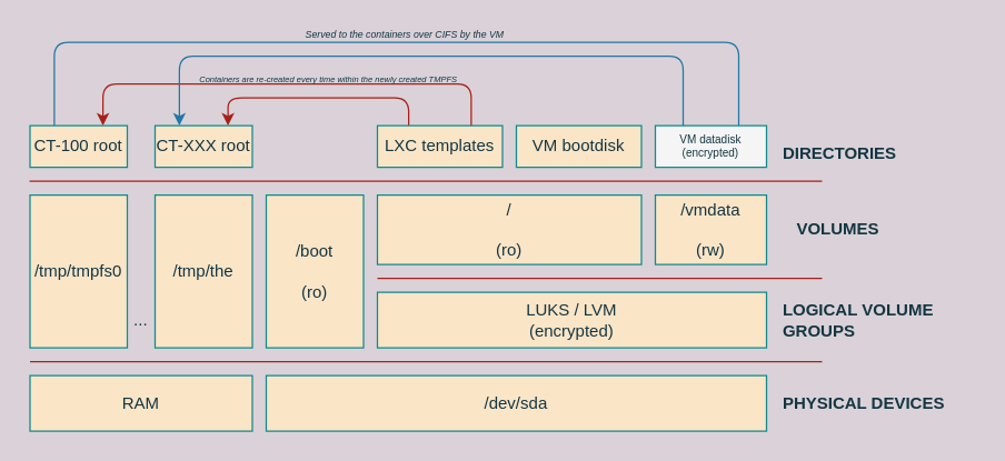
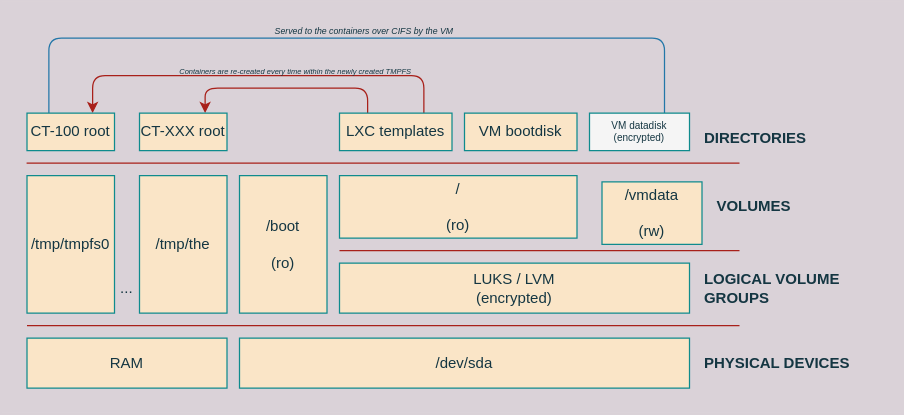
- <mxCell id="10" style="edgeStyle=orthogonalEdgeStyle;curved=0;rounded=1;sketch=0;orthogonalLoop=1;jettySize=auto;html=1;exitX=0.25;exitY=0;exitDx=0;exitDy=0;entryX=0.25;entryY=0;entryDx=0;entryDy=0;fontSize=8;fontColor=#143642;strokeColor=#2377A8;fillColor=#FAE5C7;" edge="1" parent="1" source="12" target="22"><mxGeometry relative="1" as="geometry"><Array as="points"><mxPoint x="491" y="40" /><mxPoint x="129" y="40" /></Array></mxGeometry></mxCell>
- <mxCell id="2" value="&lt;div&gt;/vmdata&lt;/div&gt;&lt;div&gt;&lt;br&gt;&lt;/div&gt;&lt;div&gt;(rw)&lt;br&gt;&lt;/div&gt;" style="rounded=0;whiteSpace=wrap;html=1;sketch=0;fontColor=#143642;strokeColor=#0F8B8D;fillColor=#FAE5C7;" vertex="1" parent="1"><mxGeometry x="471" y="140" width="80" height="50" as="geometry" /></mxCell>
+ <mxCell id="2" value="&lt;div&gt;/vmdata&lt;/div&gt;&lt;div&gt;&lt;br&gt;&lt;/div&gt;&lt;div&gt;(rw)&lt;br&gt;&lt;/div&gt;" style="rounded=0;whiteSpace=wrap;html=1;sketch=0;fontColor=#143642;strokeColor=#0F8B8D;fillColor=#FAE5C7;" vertex="1" parent="1"><mxGeometry x="481" y="145" width="80" height="50" as="geometry" /></mxCell>
